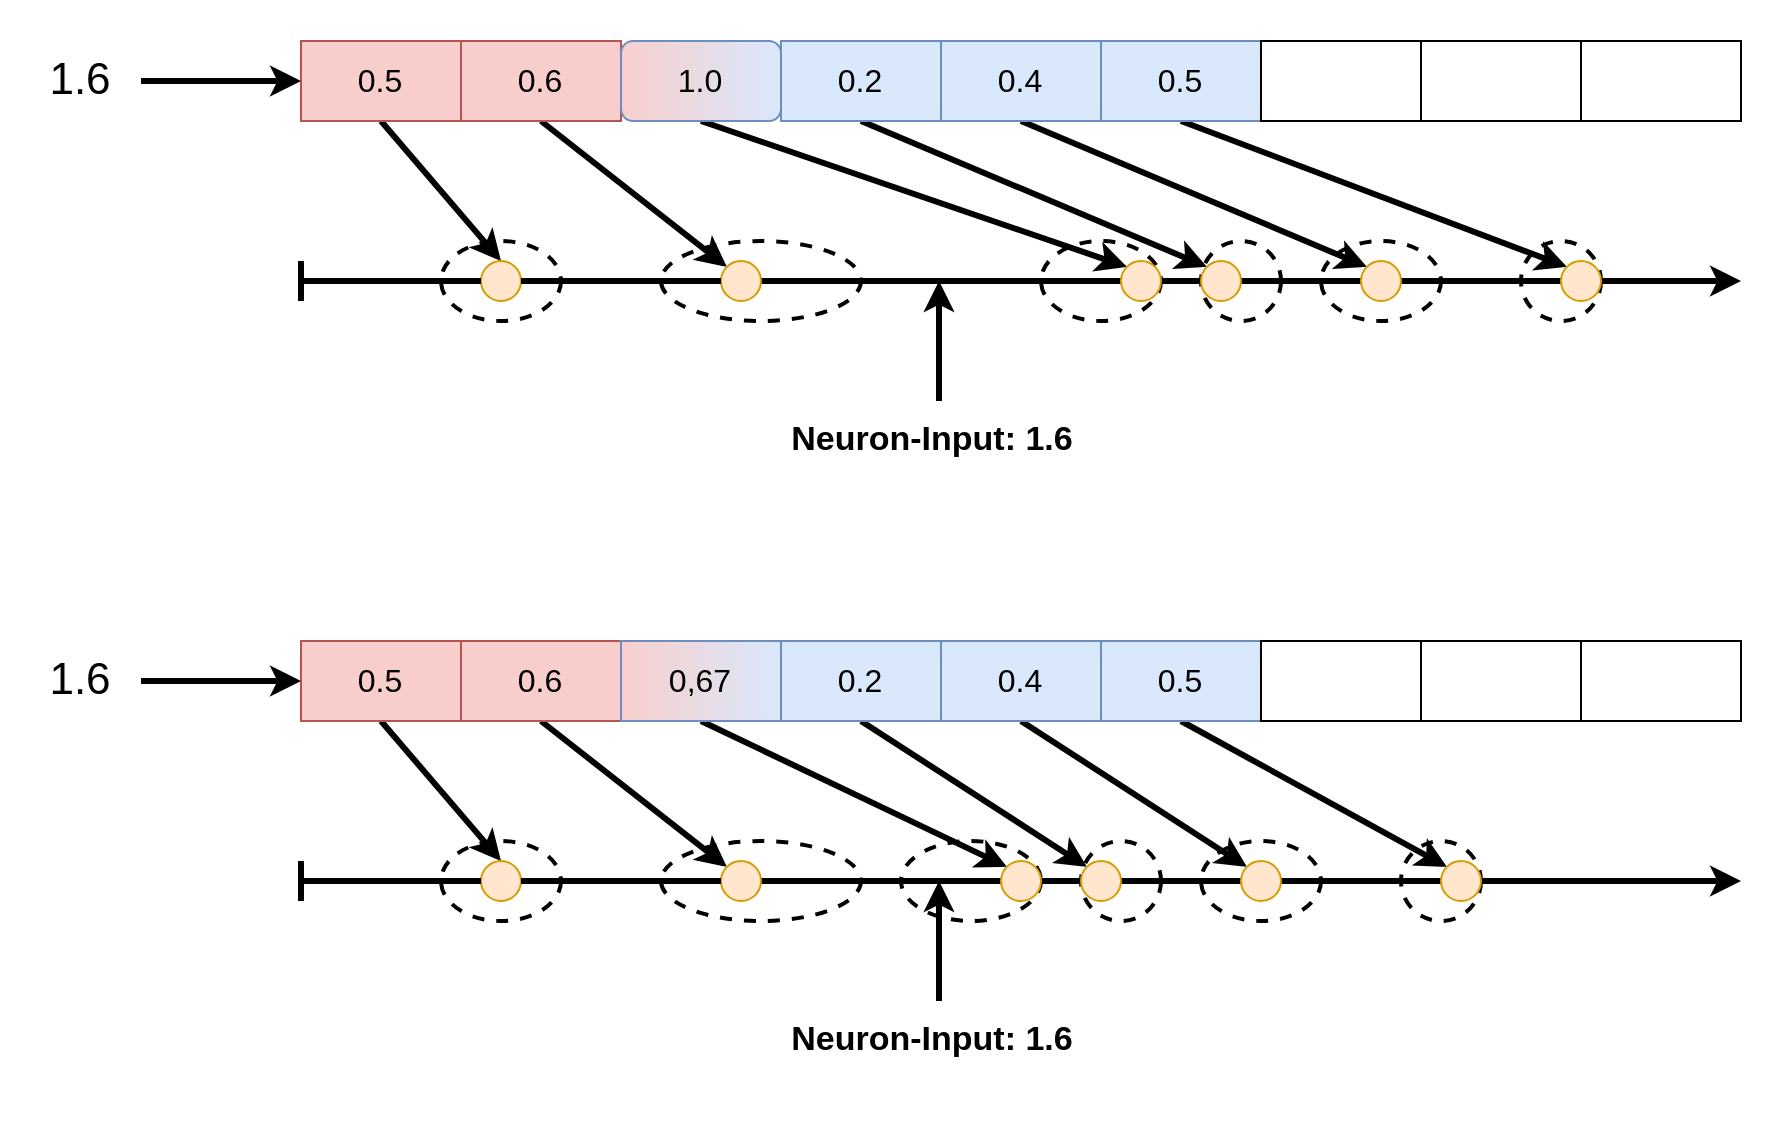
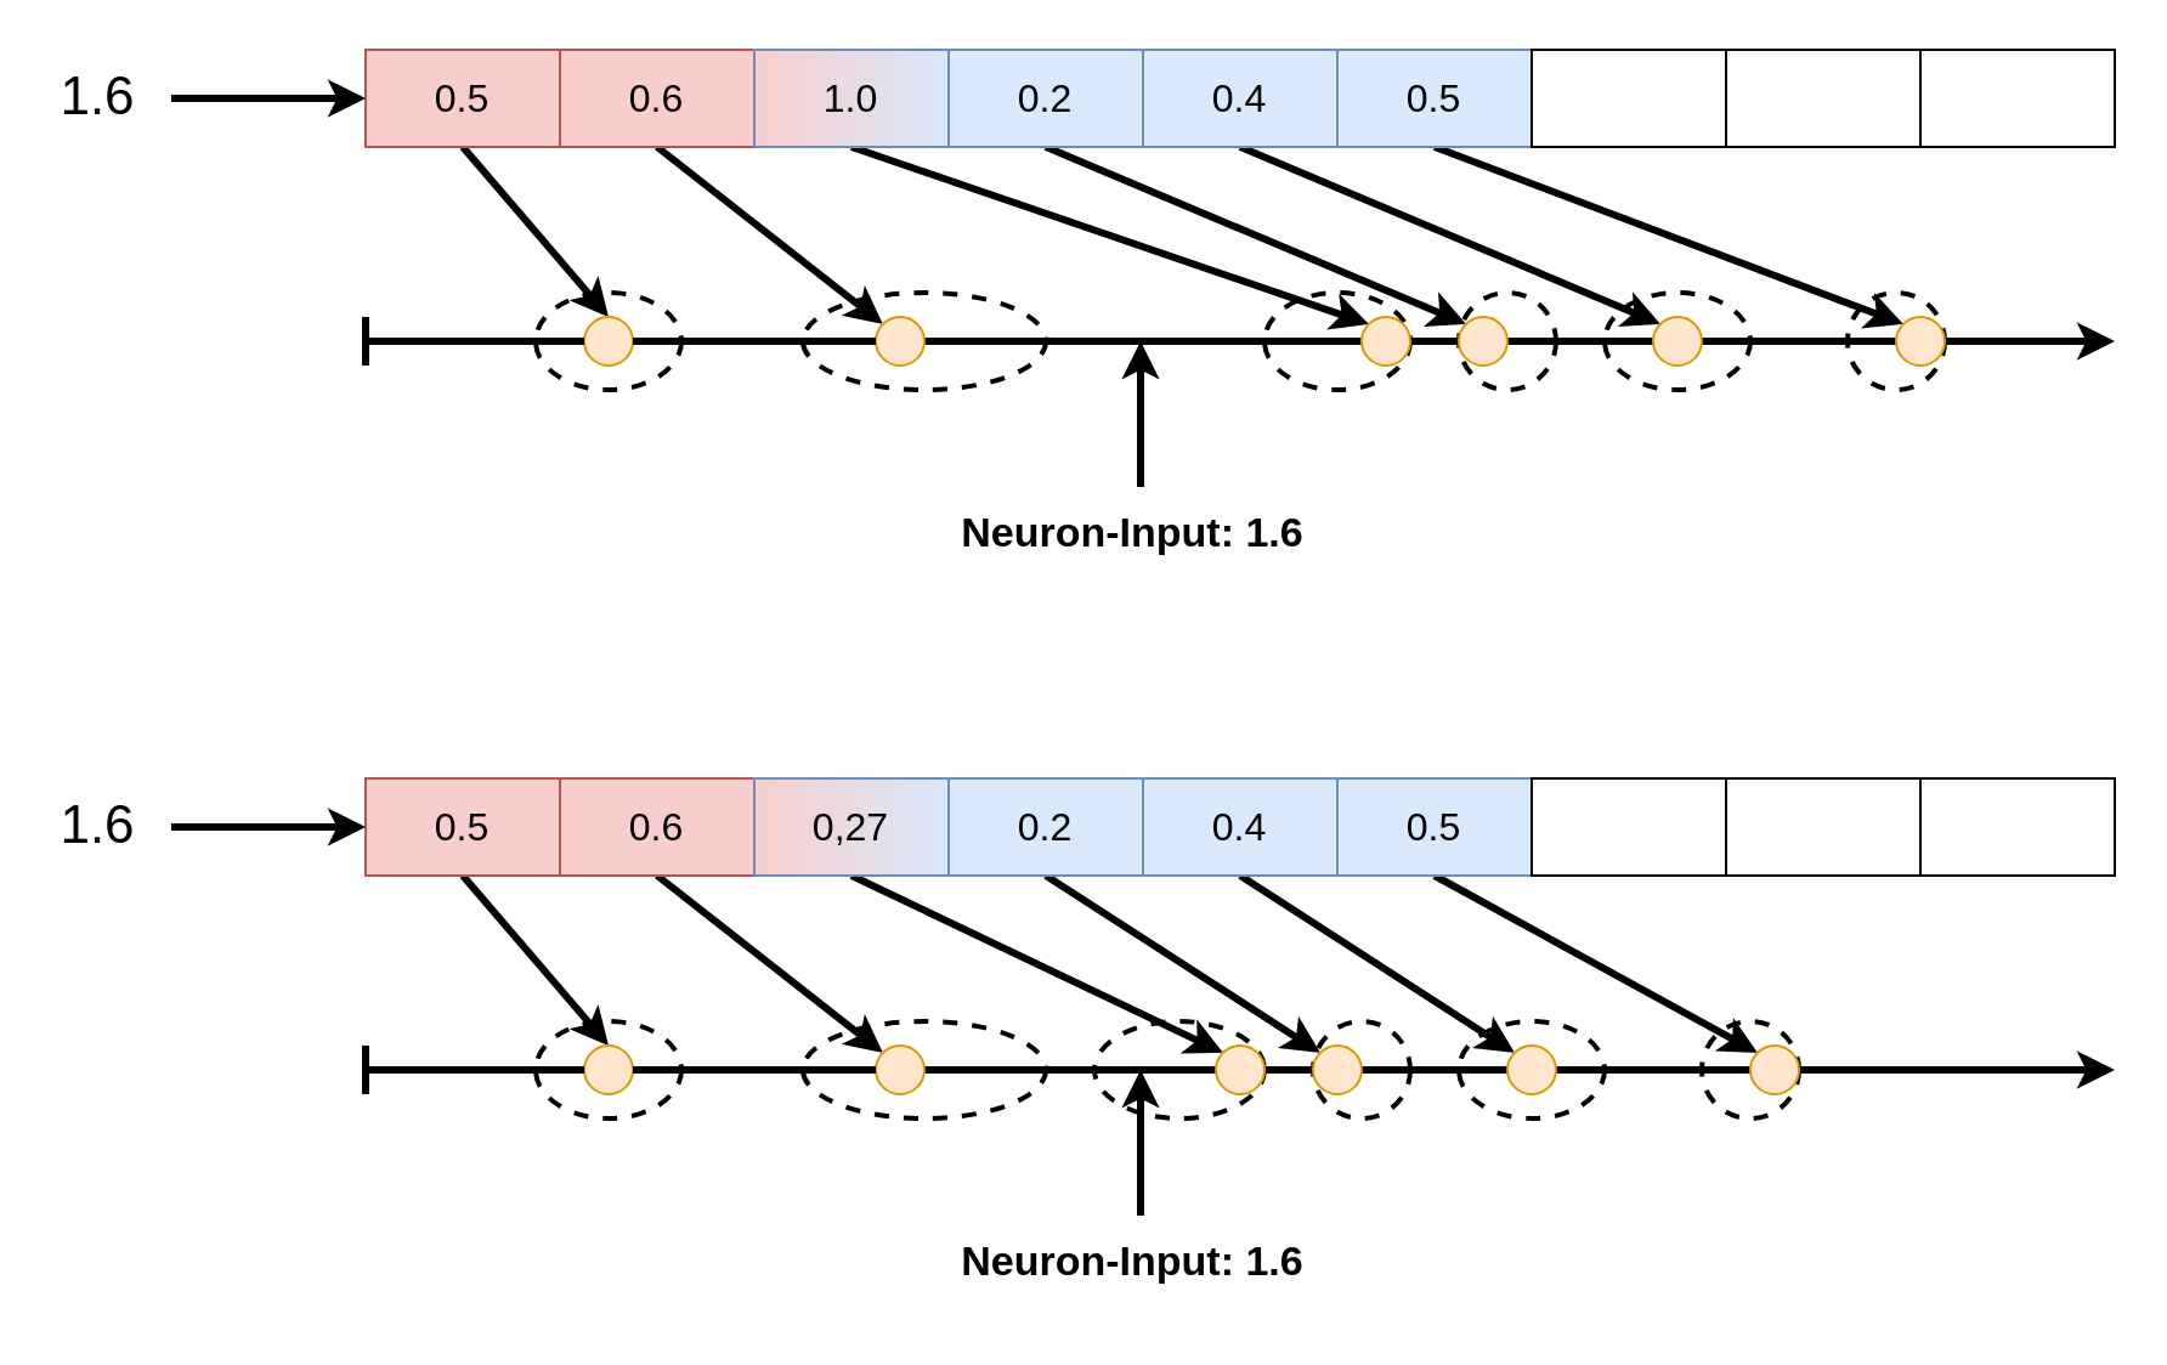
- <mxCell id="12" value="1.0" style="whiteSpace=wrap;html=1;fillColor=#dae8fc;strokeColor=#6c8ebf;fontSize=16;gradientColor=#F8CECC;gradientDirection=west;rounded=1;" parent="1" vertex="1"><mxGeometry x="310" y="20" width="80" height="40" as="geometry" /></mxCell>
+ <mxCell id="12" value="1.0" style="rounded=0;whiteSpace=wrap;html=1;fillColor=#dae8fc;strokeColor=#6c8ebf;fontSize=16;gradientColor=#F8CECC;gradientDirection=west;" parent="1" vertex="1"><mxGeometry x="310" y="20" width="80" height="40" as="geometry" /></mxCell>
- <mxCell id="47" value="0,67" style="rounded=0;whiteSpace=wrap;html=1;fillColor=#dae8fc;strokeColor=#6c8ebf;fontSize=16;gradientColor=#F8CECC;gradientDirection=west;" vertex="1" parent="1"><mxGeometry x="310" y="320" width="80" height="40" as="geometry" /></mxCell>
+ <mxCell id="47" value="0,27" style="rounded=0;whiteSpace=wrap;html=1;fillColor=#dae8fc;strokeColor=#6c8ebf;fontSize=16;gradientColor=#F8CECC;gradientDirection=west;" vertex="1" parent="1"><mxGeometry x="310" y="320" width="80" height="40" as="geometry" /></mxCell>
